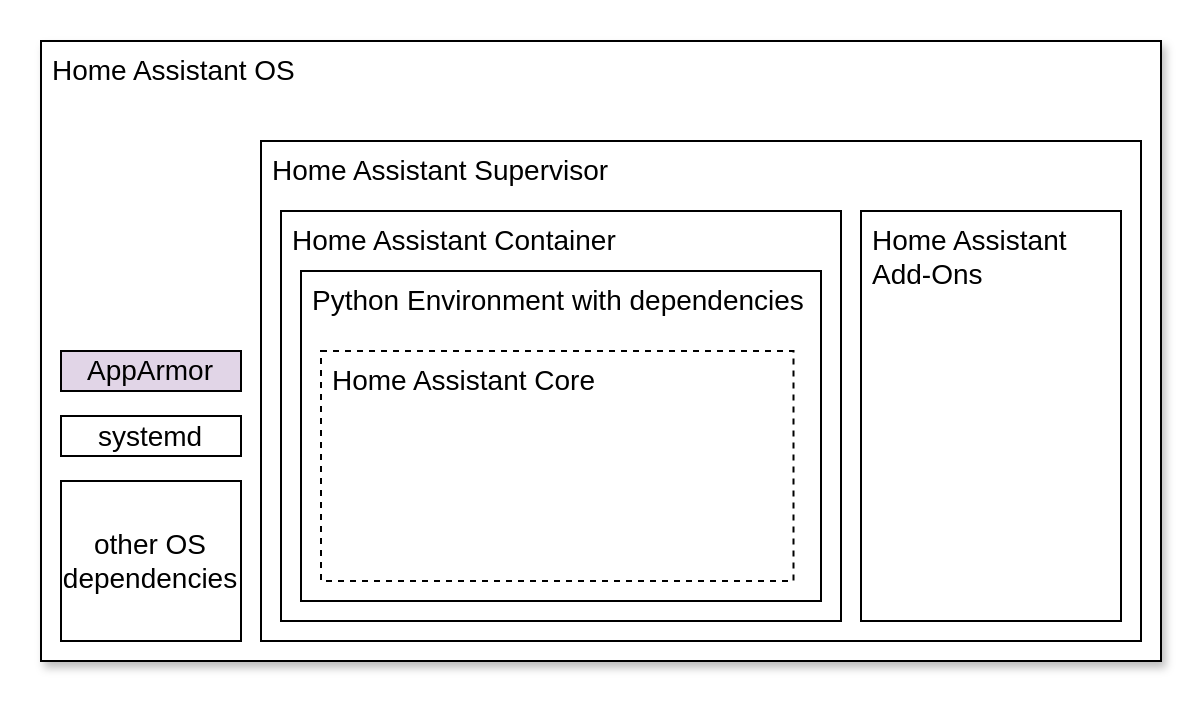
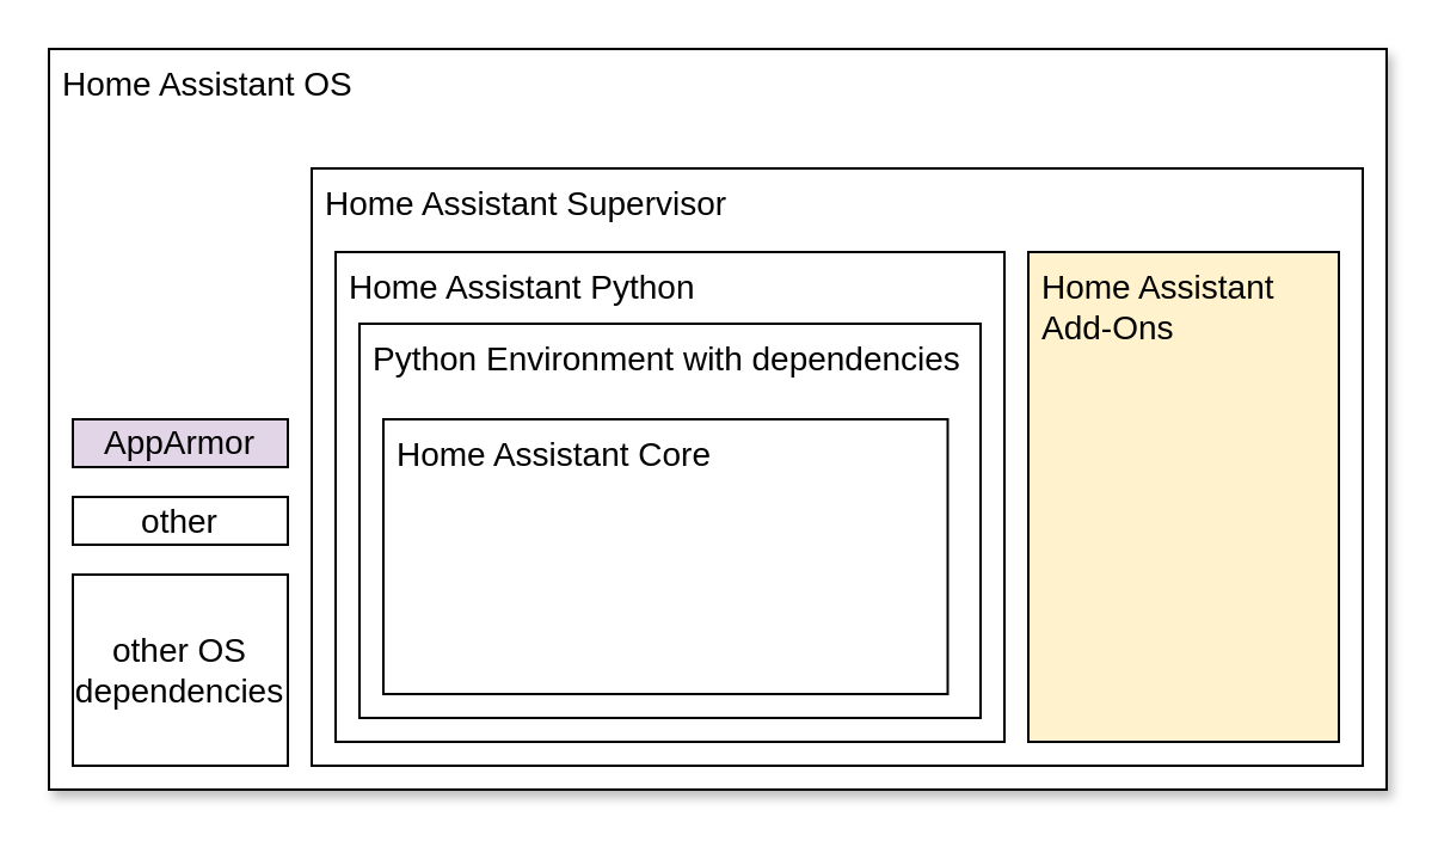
- <mxCell id="8" value="Home Assistant Container" style="rounded=0;whiteSpace=wrap;html=1;portConstraint=none;shadow=0;spacingTop=0;verticalAlign=top;align=left;spacingLeft=4;fontSize=14;arcSize=8;" vertex="1" parent="1"><mxGeometry x="140" y="105" width="280" height="205" as="geometry" /></mxCell>
+ <mxCell id="8" value="Home Assistant Python" style="rounded=0;whiteSpace=wrap;html=1;portConstraint=none;shadow=0;spacingTop=0;verticalAlign=top;align=left;spacingLeft=4;fontSize=14;arcSize=8;" vertex="1" parent="1"><mxGeometry x="140" y="105" width="280" height="205" as="geometry" /></mxCell>
- <mxCell id="7" value="Home Assistant Add-Ons" style="rounded=0;whiteSpace=wrap;html=1;portConstraint=none;shadow=0;spacingTop=0;verticalAlign=top;align=left;spacingLeft=4;fontSize=14;arcSize=8;" vertex="1" parent="1"><mxGeometry x="430" y="105" width="130" height="205" as="geometry" /></mxCell>
+ <mxCell id="7" value="Home Assistant Add-Ons" style="rounded=0;whiteSpace=wrap;html=1;portConstraint=none;shadow=0;spacingTop=0;verticalAlign=top;align=left;spacingLeft=4;fontSize=14;arcSize=8;fillColor=#fff2cc;" vertex="1" parent="1"><mxGeometry x="430" y="105" width="130" height="205" as="geometry" /></mxCell>
- <mxCell id="5" value="systemd" style="rounded=0;whiteSpace=wrap;html=1;shadow=0;fontSize=14;align=center;arcSize=8;" vertex="1" parent="1"><mxGeometry x="30" y="207.5" width="90" height="20" as="geometry" /></mxCell>
+ <mxCell id="5" value="other" style="rounded=0;whiteSpace=wrap;html=1;shadow=0;fontSize=14;align=center;arcSize=8;" vertex="1" parent="1"><mxGeometry x="30" y="207.5" width="90" height="20" as="geometry" /></mxCell>
- <mxCell id="10" value="Home Assistant Core" style="rounded=0;whiteSpace=wrap;html=1;portConstraint=none;shadow=0;spacingTop=0;verticalAlign=top;align=left;spacingLeft=4;fontSize=14;arcSize=8;dashed=1;" vertex="1" parent="1"><mxGeometry x="160" y="175" width="236.25" height="115" as="geometry" /></mxCell>
+ <mxCell id="10" value="Home Assistant Core" style="rounded=0;whiteSpace=wrap;html=1;portConstraint=none;shadow=0;spacingTop=0;verticalAlign=top;align=left;spacingLeft=4;fontSize=14;arcSize=8;" vertex="1" parent="1"><mxGeometry x="160" y="175" width="236.25" height="115" as="geometry" /></mxCell>
